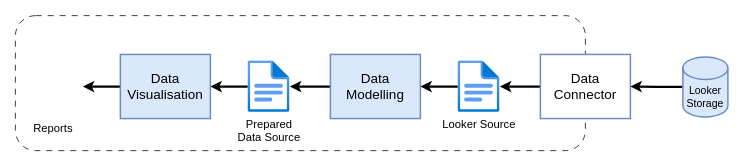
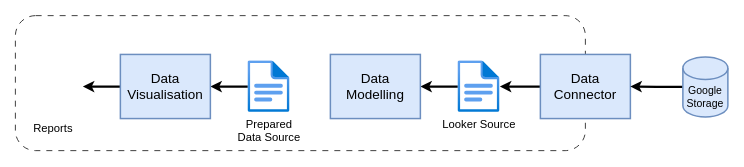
- <mxCell id="5" value="" style="edgeStyle=orthogonalEdgeStyle;rounded=0;orthogonalLoop=1;jettySize=auto;html=1;strokeWidth=3;" edge="1" parent="1" source="6" target="8"><mxGeometry relative="1" as="geometry" /></mxCell>
- <mxCell id="13" value="Data Connector" style="rounded=0;whiteSpace=wrap;html=1;fontSize=18;strokeWidth=2;strokeColor=#6c8ebf;fillColor=#ffffff;" vertex="1" parent="1"><mxGeometry x="720" y="71.75" width="120" height="85.5" as="geometry" /></mxCell>
+ <mxCell id="13" value="Data Connector" style="rounded=0;whiteSpace=wrap;html=1;fontSize=18;strokeWidth=2;strokeColor=#6c8ebf;fillColor=#dae8fc;" vertex="1" parent="1"><mxGeometry x="720" y="71.75" width="120" height="85.5" as="geometry" /></mxCell>
- <mxCell id="15" value="Looker&lt;br style=&quot;font-size: 14px;&quot;&gt;Storage" style="shape=cylinder3;whiteSpace=wrap;html=1;boundedLbl=1;backgroundOutline=1;size=15;strokeWidth=2;fillColor=#dae8fc;strokeColor=#6c8ebf;fontSize=14;" vertex="1" parent="1"><mxGeometry x="910" y="75" width="60" height="80" as="geometry" /></mxCell>
+ <mxCell id="15" value="Google&lt;br style=&quot;font-size: 14px;&quot;&gt;Storage" style="shape=cylinder3;whiteSpace=wrap;html=1;boundedLbl=1;backgroundOutline=1;size=15;strokeWidth=2;fillColor=#dae8fc;strokeColor=#6c8ebf;fontSize=14;" vertex="1" parent="1"><mxGeometry x="910" y="75" width="60" height="80" as="geometry" /></mxCell>
